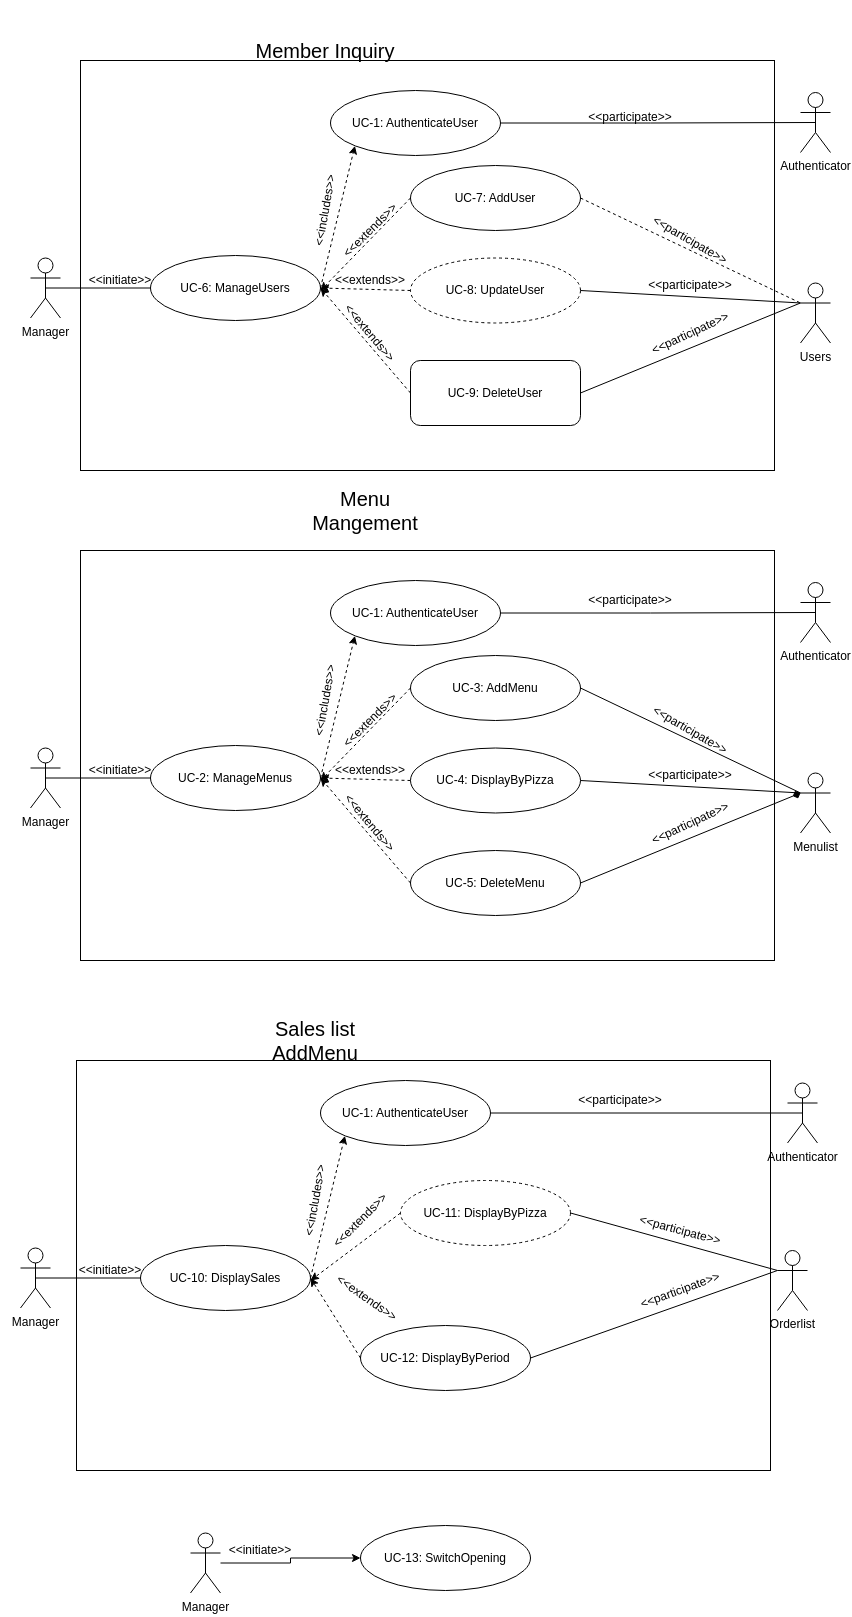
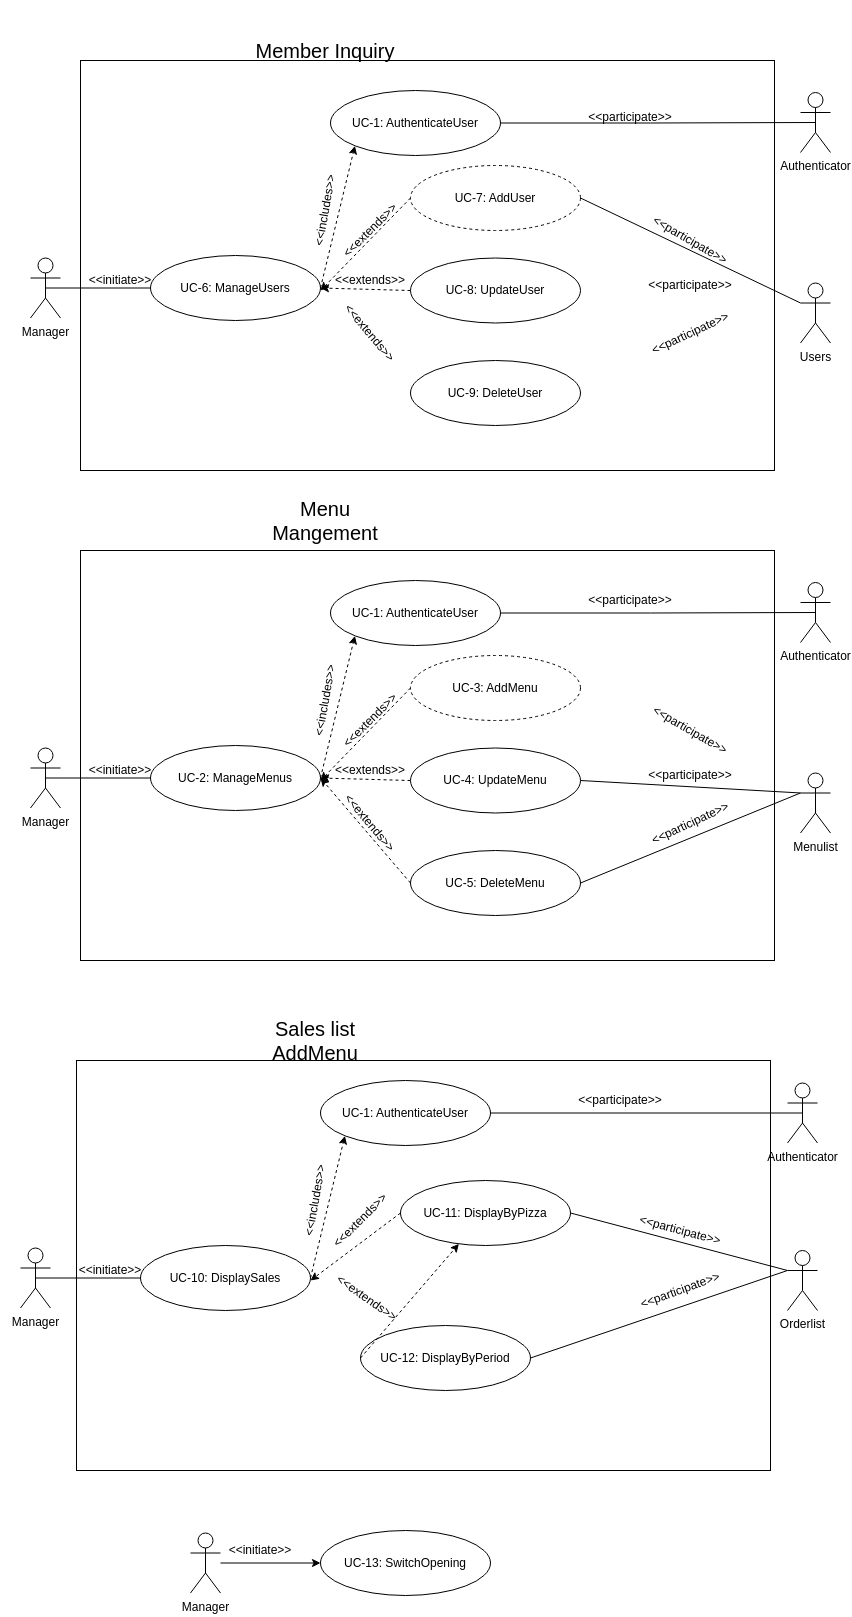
- <mxCell id="9" value="UC-7: AddUser" style="ellipse;whiteSpace=wrap;html=1;" parent="1" vertex="1"><mxGeometry x="410" y="165" width="170" height="65" as="geometry" /></mxCell>
+ <mxCell id="9" value="UC-7: AddUser" style="ellipse;whiteSpace=wrap;html=1;dashed=1;" parent="1" vertex="1"><mxGeometry x="410" y="165" width="170" height="65" as="geometry" /></mxCell>
- <mxCell id="16" value="" style="endArrow=none;html=1;exitX=1;exitY=0.5;exitDx=0;exitDy=0;entryX=0;entryY=0.333;entryDx=0;entryDy=0;entryPerimeter=0;dashed=1;" parent="1" source="9" target="3" edge="1"><mxGeometry width="50" height="50" relative="1" as="geometry"><mxPoint x="410" y="260" as="sourcePoint" /><mxPoint x="790" y="293" as="targetPoint" /></mxGeometry></mxCell>
+ <mxCell id="16" value="" style="endArrow=none;html=1;exitX=1;exitY=0.5;exitDx=0;exitDy=0;entryX=0;entryY=0.333;entryDx=0;entryDy=0;entryPerimeter=0;" parent="1" source="9" target="3" edge="1"><mxGeometry width="50" height="50" relative="1" as="geometry"><mxPoint x="410" y="260" as="sourcePoint" /><mxPoint x="790" y="293" as="targetPoint" /></mxGeometry></mxCell>
- <mxCell id="10" value="UC-8: UpdateUser" style="ellipse;whiteSpace=wrap;html=1;dashed=1;" parent="1" vertex="1"><mxGeometry x="410" y="257.5" width="170" height="65" as="geometry" /></mxCell>
+ <mxCell id="10" value="UC-8: UpdateUser" style="ellipse;whiteSpace=wrap;html=1;" parent="1" vertex="1"><mxGeometry x="410" y="257.5" width="170" height="65" as="geometry" /></mxCell>
- <mxCell id="17" value="" style="endArrow=none;html=1;exitX=1;exitY=0.5;exitDx=0;exitDy=0;entryX=0;entryY=0.333;entryDx=0;entryDy=0;entryPerimeter=0;" parent="1" source="10" target="3" edge="1"><mxGeometry width="50" height="50" relative="1" as="geometry"><mxPoint x="410" y="260" as="sourcePoint" /><mxPoint x="460" y="210" as="targetPoint" /></mxGeometry></mxCell>
- <mxCell id="15" value="" style="endArrow=classic;html=1;dashed=1;exitX=0;exitY=0.5;exitDx=0;exitDy=0;entryX=1;entryY=0.5;entryDx=0;entryDy=0;" parent="1" source="11" target="6" edge="1"><mxGeometry width="50" height="50" relative="1" as="geometry"><mxPoint x="410" y="260" as="sourcePoint" /><mxPoint x="460" y="210" as="targetPoint" /></mxGeometry></mxCell>
- <mxCell id="18" value="" style="endArrow=none;html=1;exitX=1;exitY=0.5;exitDx=0;exitDy=0;entryX=0;entryY=0.333;entryDx=0;entryDy=0;entryPerimeter=0;" parent="1" source="11" target="3" edge="1"><mxGeometry width="50" height="50" relative="1" as="geometry"><mxPoint x="410" y="260" as="sourcePoint" /><mxPoint x="460" y="210" as="targetPoint" /></mxGeometry></mxCell>
- <mxCell id="11" value="UC-9: DeleteUser" style="whiteSpace=wrap;html=1;rounded=1;" parent="1" vertex="1"><mxGeometry x="410" y="360" width="170" height="65" as="geometry" /></mxCell>
+ <mxCell id="11" value="UC-9: DeleteUser" style="ellipse;whiteSpace=wrap;html=1;" parent="1" vertex="1"><mxGeometry x="410" y="360" width="170" height="65" as="geometry" /></mxCell>
- <mxCell id="33" value="&lt;span style=&quot;font-size: 20px&quot;&gt;Menu Mangement&lt;/span&gt;" style="text;html=1;strokeColor=none;fillColor=none;align=center;verticalAlign=middle;whiteSpace=wrap;rounded=0;" vertex="1" parent="1"><mxGeometry x="290" y="480" width="150" height="60" as="geometry" /></mxCell>
+ <mxCell id="33" value="&lt;span style=&quot;font-size: 20px&quot;&gt;Menu Mangement&lt;/span&gt;" style="text;html=1;strokeColor=none;fillColor=none;align=center;verticalAlign=middle;whiteSpace=wrap;rounded=0;" vertex="1" parent="1"><mxGeometry x="250" y="490" width="150" height="60" as="geometry" /></mxCell>
- <mxCell id="37" value="UC-3: AddMenu" style="ellipse;whiteSpace=wrap;html=1;" vertex="1" parent="1"><mxGeometry x="410" y="655" width="170" height="65" as="geometry" /></mxCell>
+ <mxCell id="37" value="UC-3: AddMenu" style="ellipse;whiteSpace=wrap;html=1;dashed=1;" vertex="1" parent="1"><mxGeometry x="410" y="655" width="170" height="65" as="geometry" /></mxCell>
- <mxCell id="44" value="" style="endArrow=none;html=1;exitX=1;exitY=0.5;exitDx=0;exitDy=0;entryX=0;entryY=0.333;entryDx=0;entryDy=0;entryPerimeter=0;" edge="1" parent="1" source="37" target="31"><mxGeometry width="50" height="50" relative="1" as="geometry"><mxPoint x="410" y="750" as="sourcePoint" /><mxPoint x="790" y="783" as="targetPoint" /></mxGeometry></mxCell>
- <mxCell id="38" value="UC-4: DisplayByPizza" style="ellipse;whiteSpace=wrap;html=1;" vertex="1" parent="1"><mxGeometry x="410" y="747.5" width="170" height="65" as="geometry" /></mxCell>
+ <mxCell id="38" value="UC-4: UpdateMenu" style="ellipse;whiteSpace=wrap;html=1;" vertex="1" parent="1"><mxGeometry x="410" y="747.5" width="170" height="65" as="geometry" /></mxCell>
- <mxCell id="46" value="" style="endArrow=diamond;html=1;exitX=1;exitY=0.5;exitDx=0;exitDy=0;entryX=0;entryY=0.333;entryDx=0;entryDy=0;entryPerimeter=0;" edge="1" parent="1" source="39" target="31"><mxGeometry width="50" height="50" relative="1" as="geometry"><mxPoint x="410" y="750" as="sourcePoint" /><mxPoint x="460" y="700" as="targetPoint" /></mxGeometry></mxCell>
+ <mxCell id="46" value="" style="endArrow=none;html=1;exitX=1;exitY=0.5;exitDx=0;exitDy=0;entryX=0;entryY=0.333;entryDx=0;entryDy=0;entryPerimeter=0;" edge="1" parent="1" source="39" target="31"><mxGeometry width="50" height="50" relative="1" as="geometry"><mxPoint x="410" y="750" as="sourcePoint" /><mxPoint x="460" y="700" as="targetPoint" /></mxGeometry></mxCell>
- <mxCell id="65" value="UC-11: DisplayByPizza" style="ellipse;whiteSpace=wrap;html=1;dashed=1;" vertex="1" parent="1"><mxGeometry x="400" y="1180" width="170" height="65" as="geometry" /></mxCell>
+ <mxCell id="65" value="UC-11: DisplayByPizza" style="ellipse;whiteSpace=wrap;html=1;" vertex="1" parent="1"><mxGeometry x="400" y="1180" width="170" height="65" as="geometry" /></mxCell>
- <mxCell id="59" value="Orderlist" style="shape=umlActor;verticalLabelPosition=bottom;verticalAlign=top;html=1;outlineConnect=0;" vertex="1" parent="1"><mxGeometry x="777" y="1250" width="30" height="60" as="geometry" /></mxCell>
+ <mxCell id="59" value="Orderlist" style="shape=umlActor;verticalLabelPosition=bottom;verticalAlign=top;html=1;outlineConnect=0;" vertex="1" parent="1"><mxGeometry x="787" y="1250" width="30" height="60" as="geometry" /></mxCell>
- <mxCell id="69" value="" style="endArrow=classic;html=1;dashed=1;exitX=0;exitY=0.5;exitDx=0;exitDy=0;entryX=1;entryY=0.5;entryDx=0;entryDy=0;" edge="1" parent="1" source="66" target="62"><mxGeometry width="50" height="50" relative="1" as="geometry"><mxPoint x="400" y="1250" as="sourcePoint" /><mxPoint x="450" y="1200" as="targetPoint" /></mxGeometry></mxCell>
+ <mxCell id="69" value="" style="endArrow=classic;html=1;dashed=1;exitX=0;exitY=0.5;exitDx=0;exitDy=0;" edge="1" parent="1" source="66" target="65"><mxGeometry width="50" height="50" relative="1" as="geometry"><mxPoint x="400" y="1250" as="sourcePoint" /><mxPoint x="450" y="1200" as="targetPoint" /></mxGeometry></mxCell>
- <mxCell id="81" value="UC-13: SwitchOpening" style="ellipse;whiteSpace=wrap;html=1;" vertex="1" parent="1"><mxGeometry x="360" y="1525" width="170" height="65" as="geometry" /></mxCell>
+ <mxCell id="81" value="UC-13: SwitchOpening" style="ellipse;whiteSpace=wrap;html=1;" vertex="1" parent="1"><mxGeometry x="320" y="1530" width="170" height="65" as="geometry" /></mxCell>
